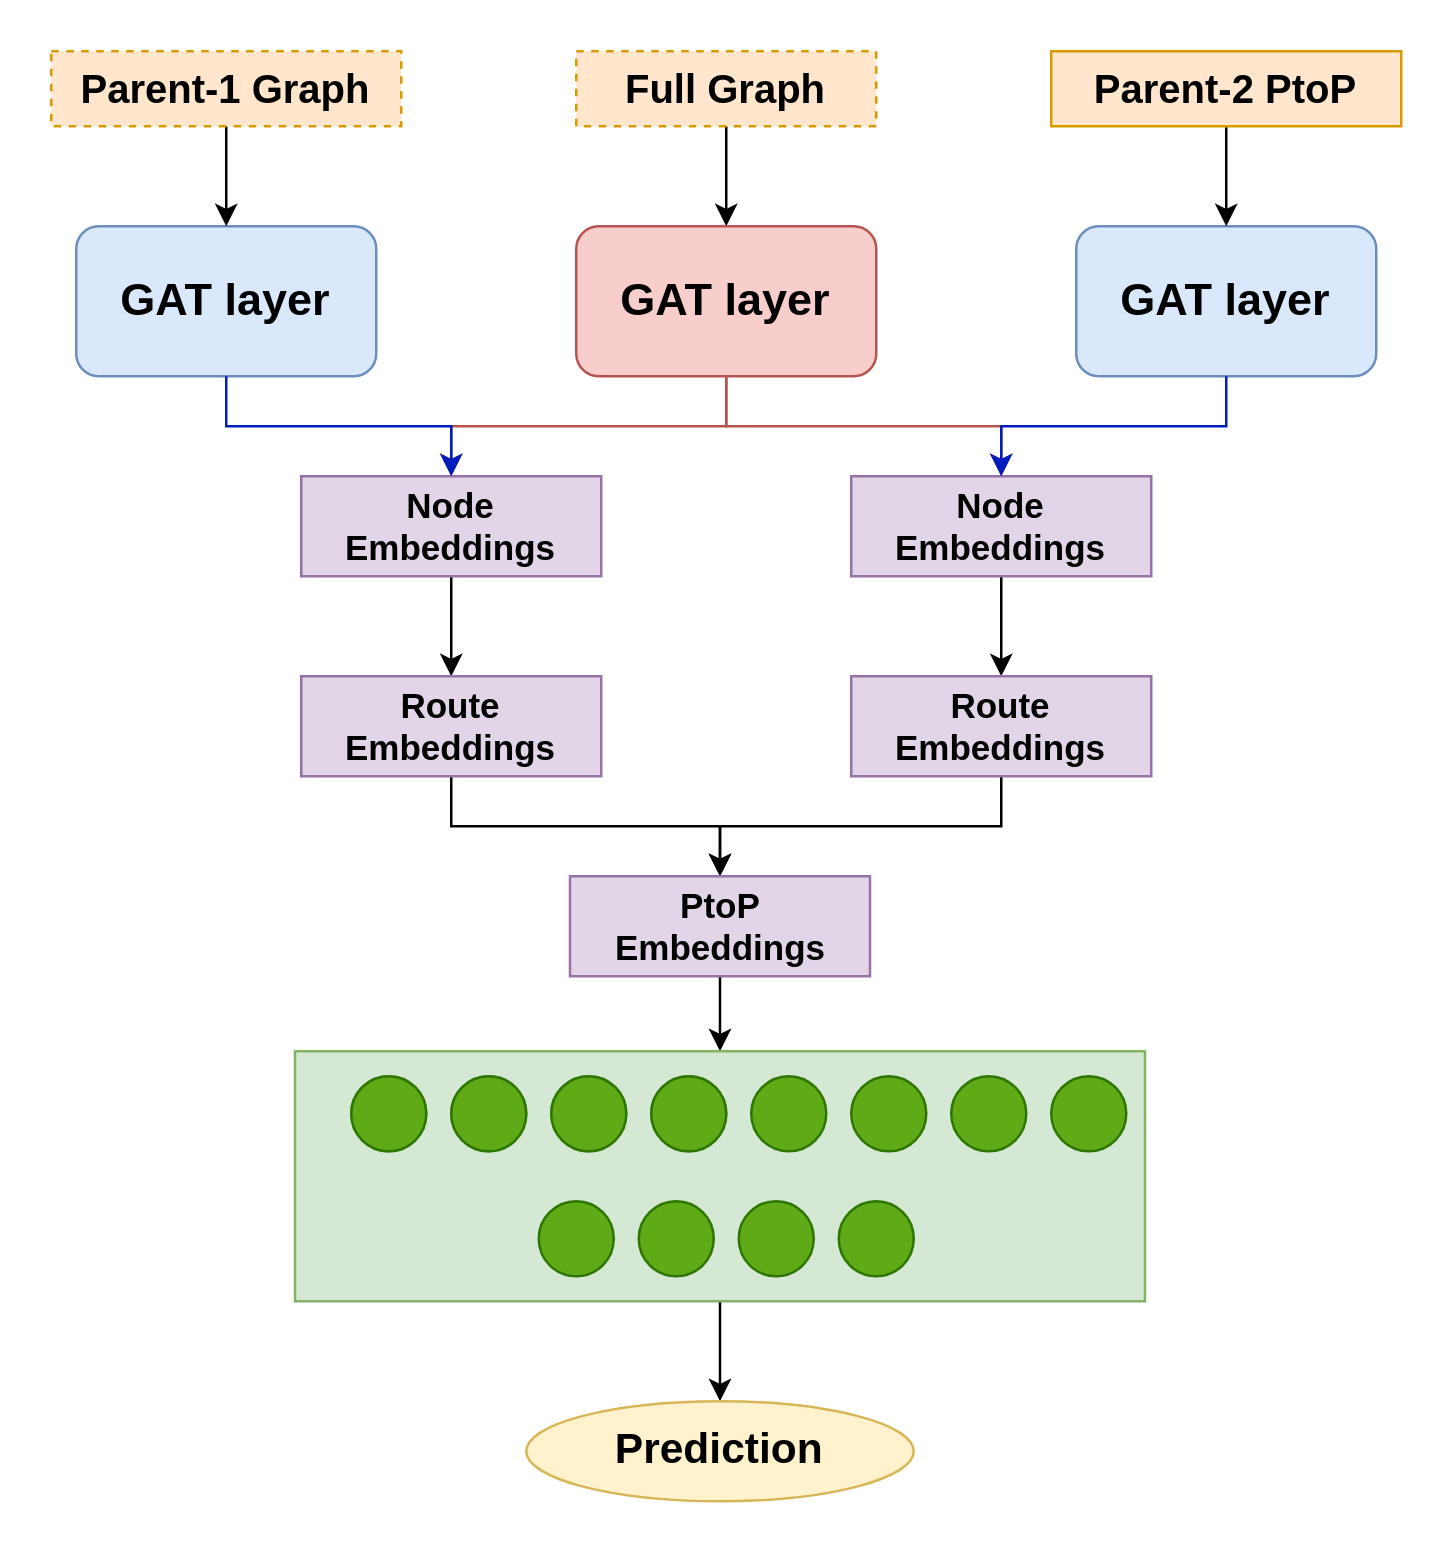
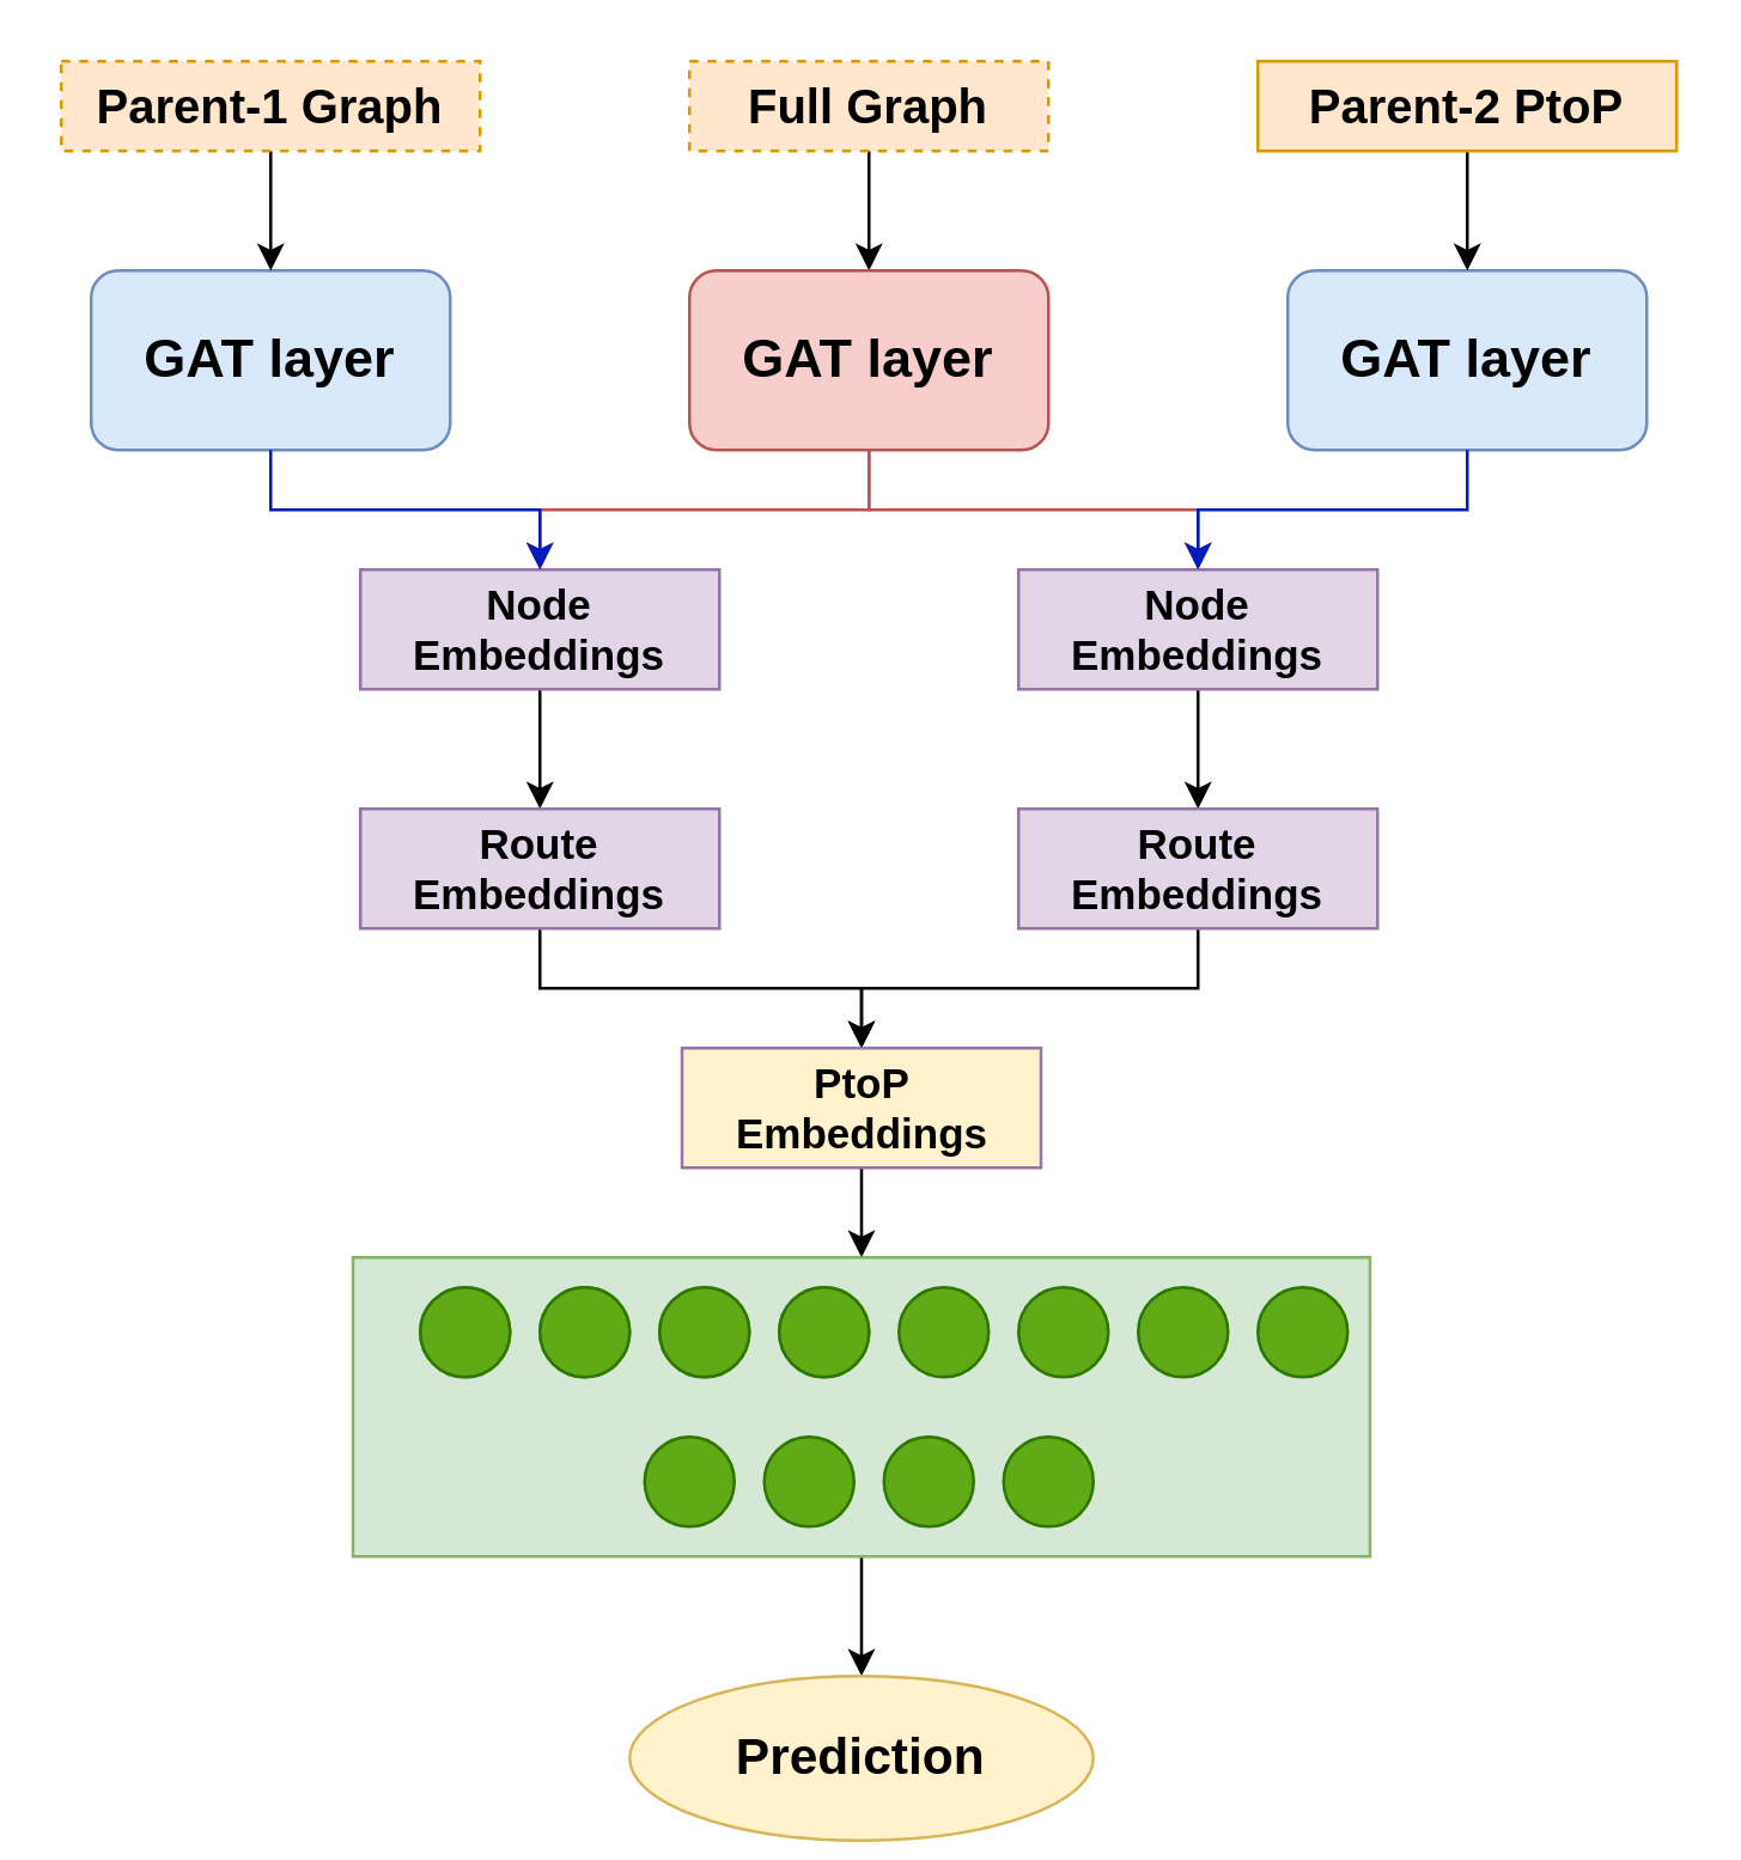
- <mxCell id="20" value="&lt;b&gt;&lt;font style=&quot;font-size: 14px;&quot;&gt;PtoP Embeddings&lt;/font&gt;&lt;/b&gt;" style="rounded=0;whiteSpace=wrap;html=1;fillColor=#e1d5e7;strokeColor=#9673a6;" vertex="1" parent="1"><mxGeometry x="227.5" y="350" width="120" height="40" as="geometry" /></mxCell>
+ <mxCell id="20" value="&lt;b&gt;&lt;font style=&quot;font-size: 14px;&quot;&gt;PtoP Embeddings&lt;/font&gt;&lt;/b&gt;" style="rounded=0;whiteSpace=wrap;html=1;fillColor=#fff2cc;strokeColor=#9673a6;" vertex="1" parent="1"><mxGeometry x="227.5" y="350" width="120" height="40" as="geometry" /></mxCell>
- <mxCell id="43" value="&lt;b&gt;&lt;font style=&quot;font-size: 17px;&quot;&gt;Prediction&lt;/font&gt;&lt;/b&gt;" style="ellipse;whiteSpace=wrap;html=1;fillColor=#fff2cc;strokeColor=#d6b656;" vertex="1" parent="1"><mxGeometry x="210" y="560" width="155" height="40" as="geometry" /></mxCell>
+ <mxCell id="43" value="&lt;b&gt;&lt;font style=&quot;font-size: 17px;&quot;&gt;Prediction&lt;/font&gt;&lt;/b&gt;" style="ellipse;whiteSpace=wrap;html=1;fillColor=#fff2cc;strokeColor=#d6b656;" vertex="1" parent="1"><mxGeometry x="210" y="560" width="155" height="55" as="geometry" /></mxCell>
